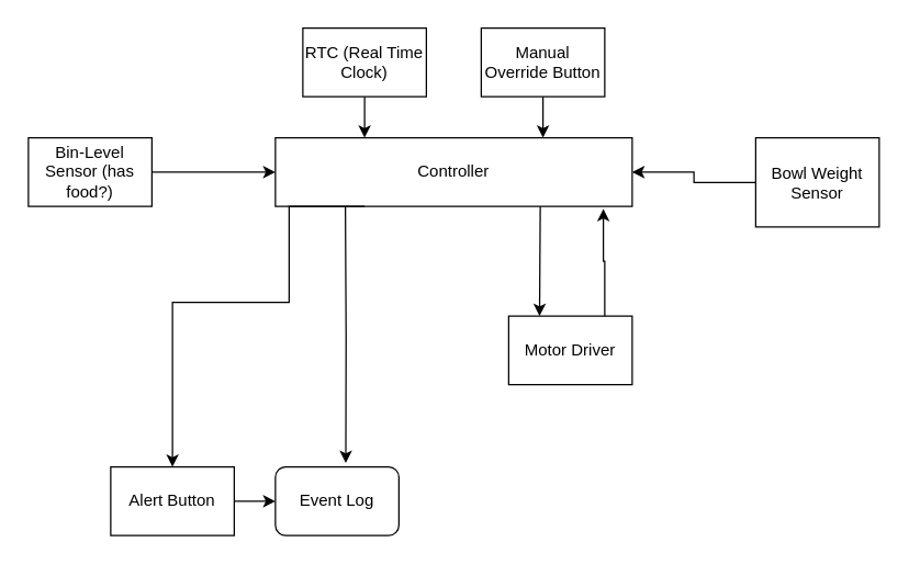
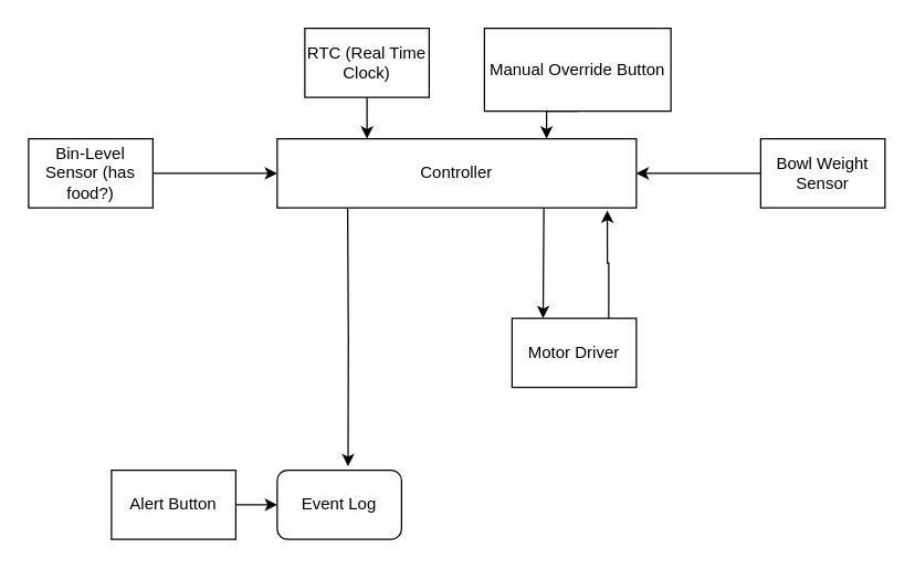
- <mxCell id="5" value="Manual Override Button" style="rounded=0;whiteSpace=wrap;html=1;" vertex="1" parent="1"><mxGeometry x="350" y="20" width="90" height="50" as="geometry" /></mxCell>
+ <mxCell id="5" value="Manual Override Button" style="rounded=0;whiteSpace=wrap;html=1;" vertex="1" parent="1"><mxGeometry x="350" y="20" width="135" height="60" as="geometry" /></mxCell>
- <mxCell id="12" value="Bowl Weight Sensor" style="rounded=0;whiteSpace=wrap;html=1;" vertex="1" parent="1"><mxGeometry x="550" y="100" width="90" height="65" as="geometry" /></mxCell>
+ <mxCell id="12" value="Bowl Weight Sensor" style="rounded=0;whiteSpace=wrap;html=1;" vertex="1" parent="1"><mxGeometry x="550" y="100" width="90" height="50" as="geometry" /></mxCell>
- <mxCell id="17" style="edgeStyle=orthogonalEdgeStyle;rounded=0;orthogonalLoop=1;jettySize=auto;html=1;exitX=0.25;exitY=1;exitDx=0;exitDy=0;entryX=0.5;entryY=0;entryDx=0;entryDy=0;" edge="1" parent="1" source="7" target="16"><mxGeometry relative="1" as="geometry"><mxPoint x="130" y="300" as="targetPoint" /><Array as="points"><mxPoint x="210" y="150" /><mxPoint x="210" y="220" /><mxPoint x="125" y="220" /></Array></mxGeometry></mxCell>
